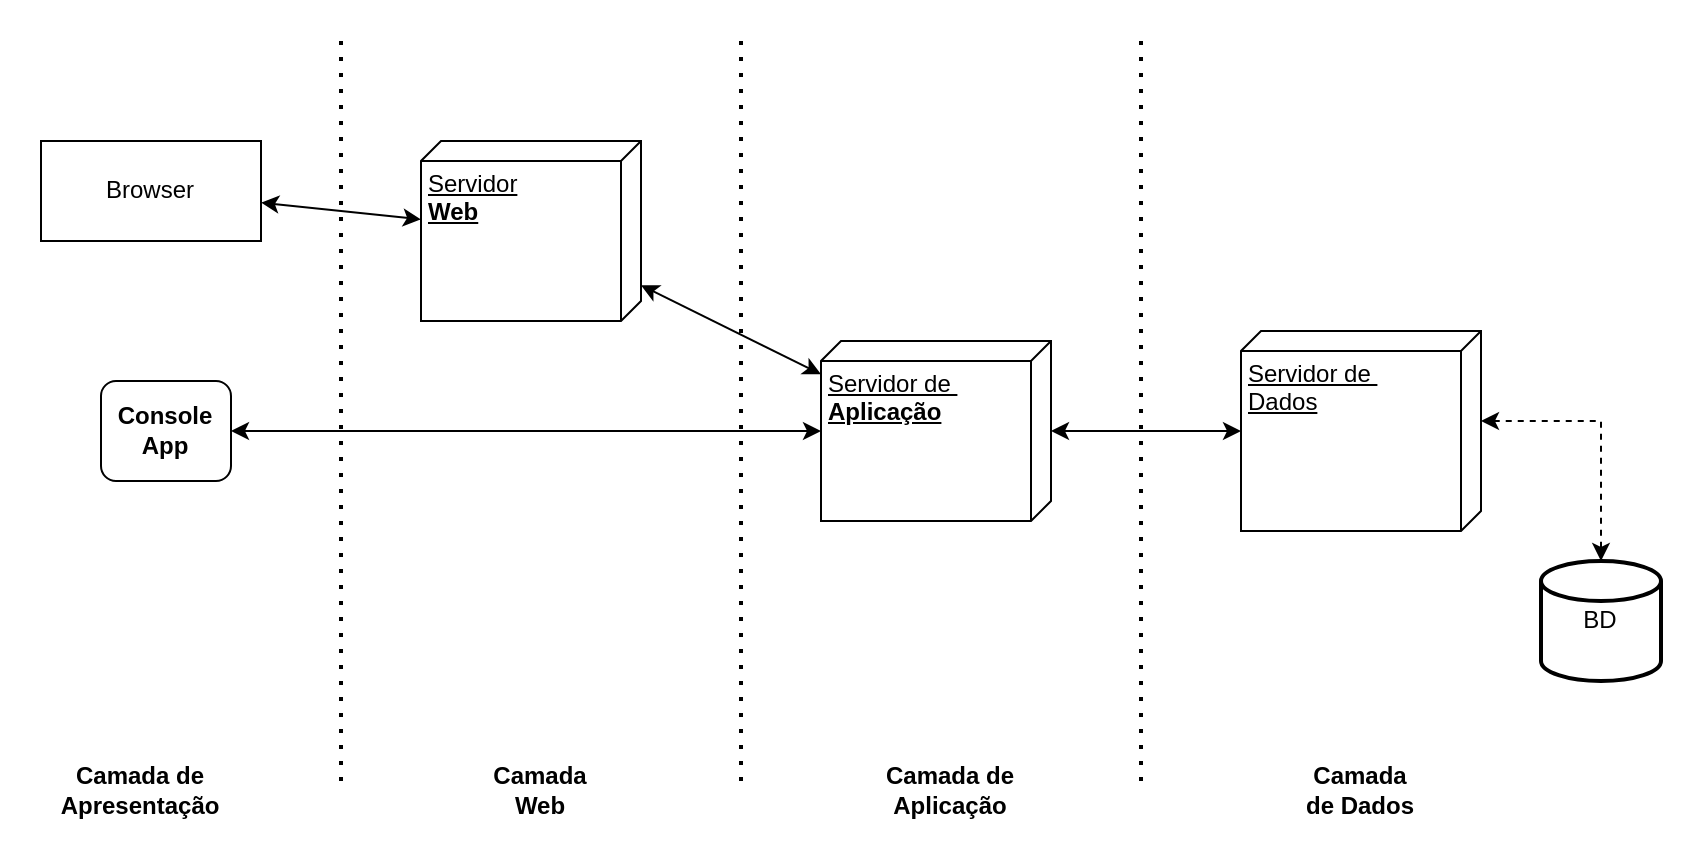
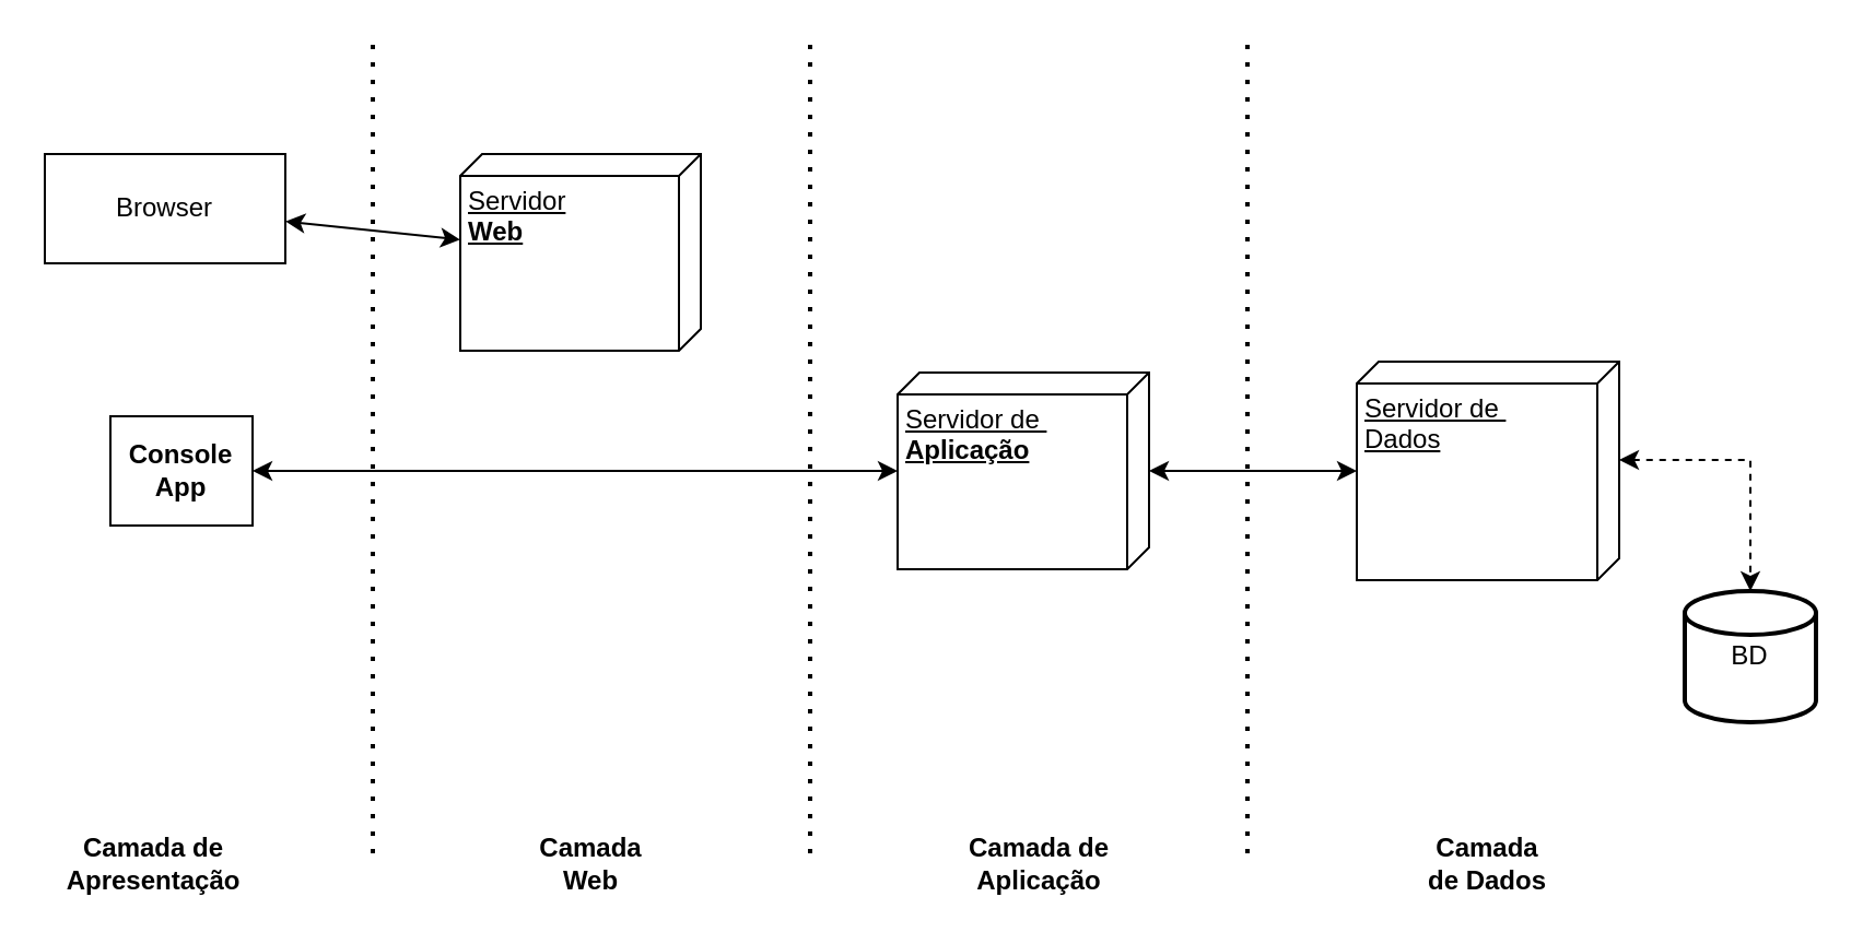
- <mxCell id="13" value="" style="endArrow=classic;startArrow=classic;html=1;rounded=0;" edge="1" parent="1" source="12" target="10"><mxGeometry width="50" height="50" relative="1" as="geometry"><mxPoint x="430" y="250" as="sourcePoint" /><mxPoint x="480" y="200" as="targetPoint" /></mxGeometry></mxCell>
- <mxCell id="9" value="&lt;b&gt;Console&lt;br&gt;App&lt;br&gt;&lt;/b&gt;" style="html=1;whiteSpace=wrap;rounded=1;" vertex="1" parent="1"><mxGeometry y="190" width="65" height="50" as="geometry" x="50" /></mxCell>
+ <mxCell id="9" value="&lt;b&gt;Console&lt;br&gt;App&lt;br&gt;&lt;/b&gt;" style="html=1;whiteSpace=wrap;" vertex="1" parent="1"><mxGeometry y="190" width="65" height="50" as="geometry" x="50" /></mxCell>
- <mxCell id="16" value="BD" style="strokeWidth=2;html=1;shape=mxgraph.flowchart.database;whiteSpace=wrap;" vertex="1" parent="1"><mxGeometry x="770" y="280" width="60" height="60" as="geometry" /></mxCell>
+ <mxCell id="16" value="BD" style="strokeWidth=2;html=1;shape=mxgraph.flowchart.database;whiteSpace=wrap;" vertex="1" parent="1"><mxGeometry x="770" y="270" width="60" height="60" as="geometry" /></mxCell>
